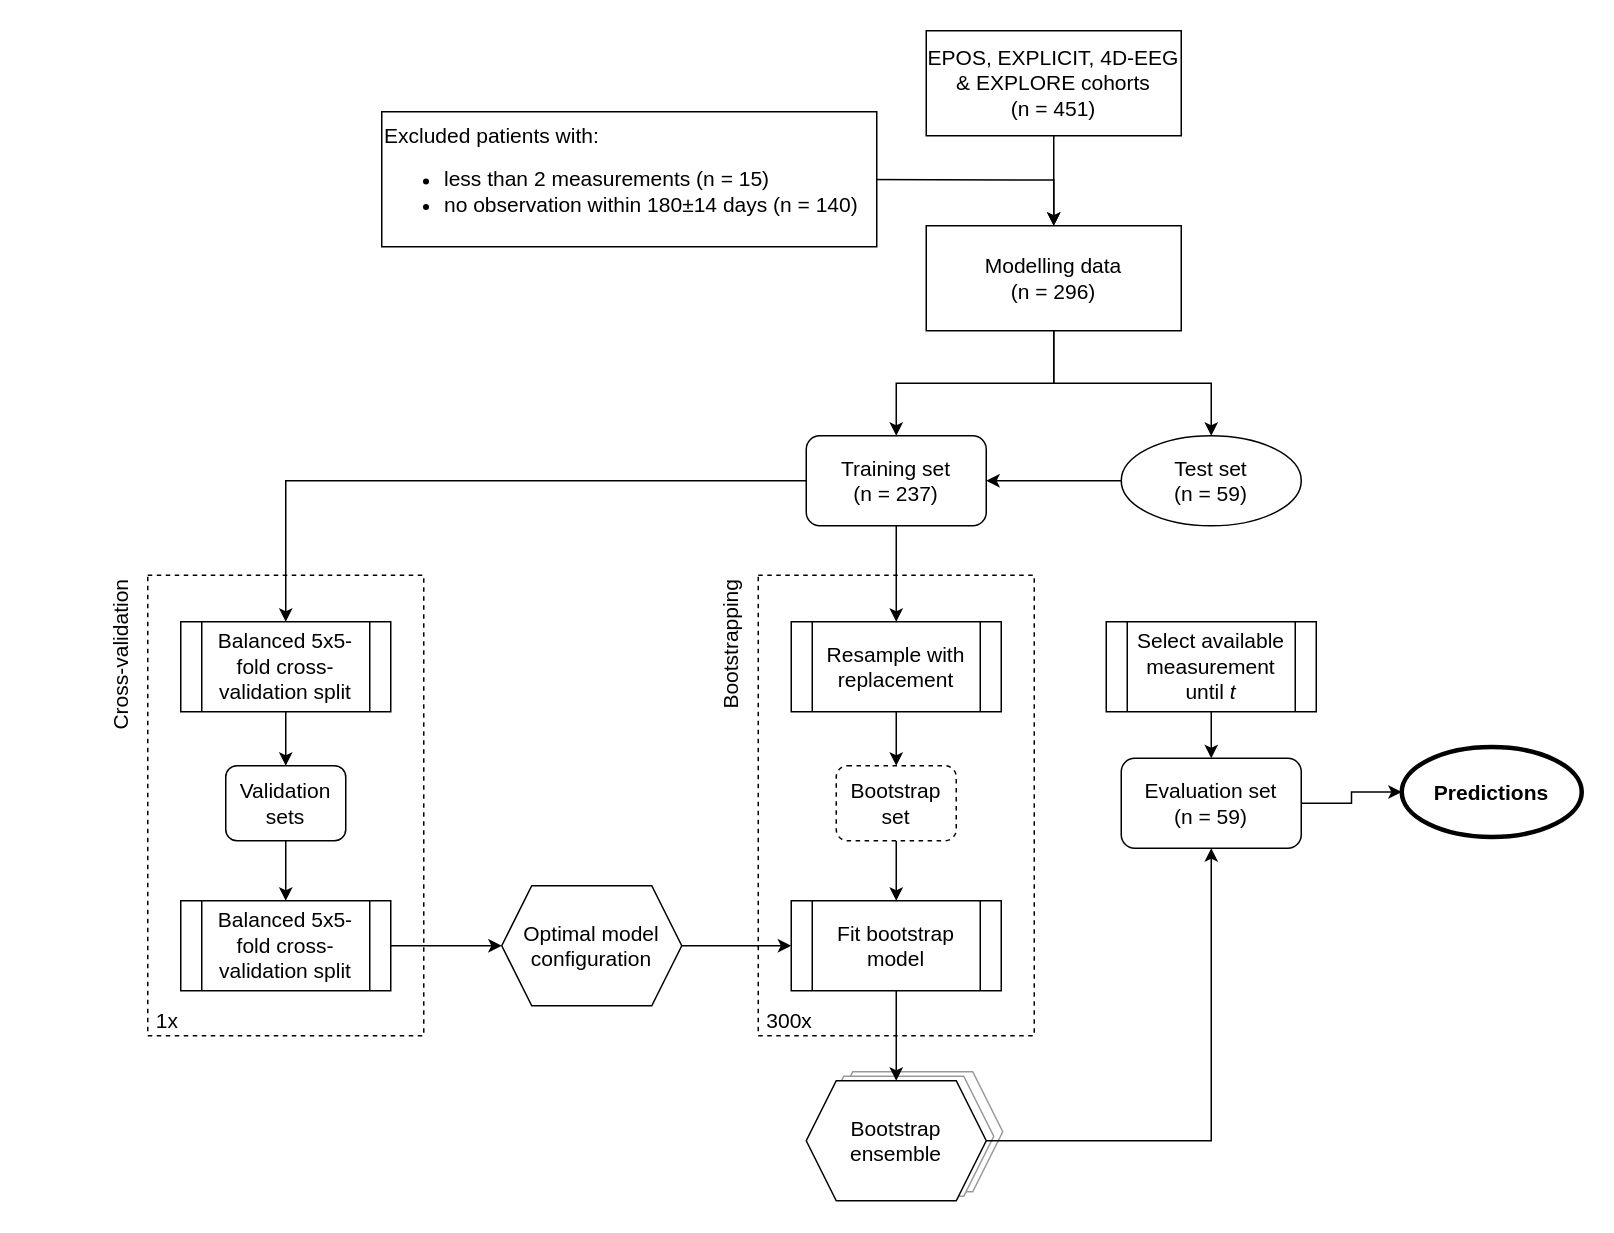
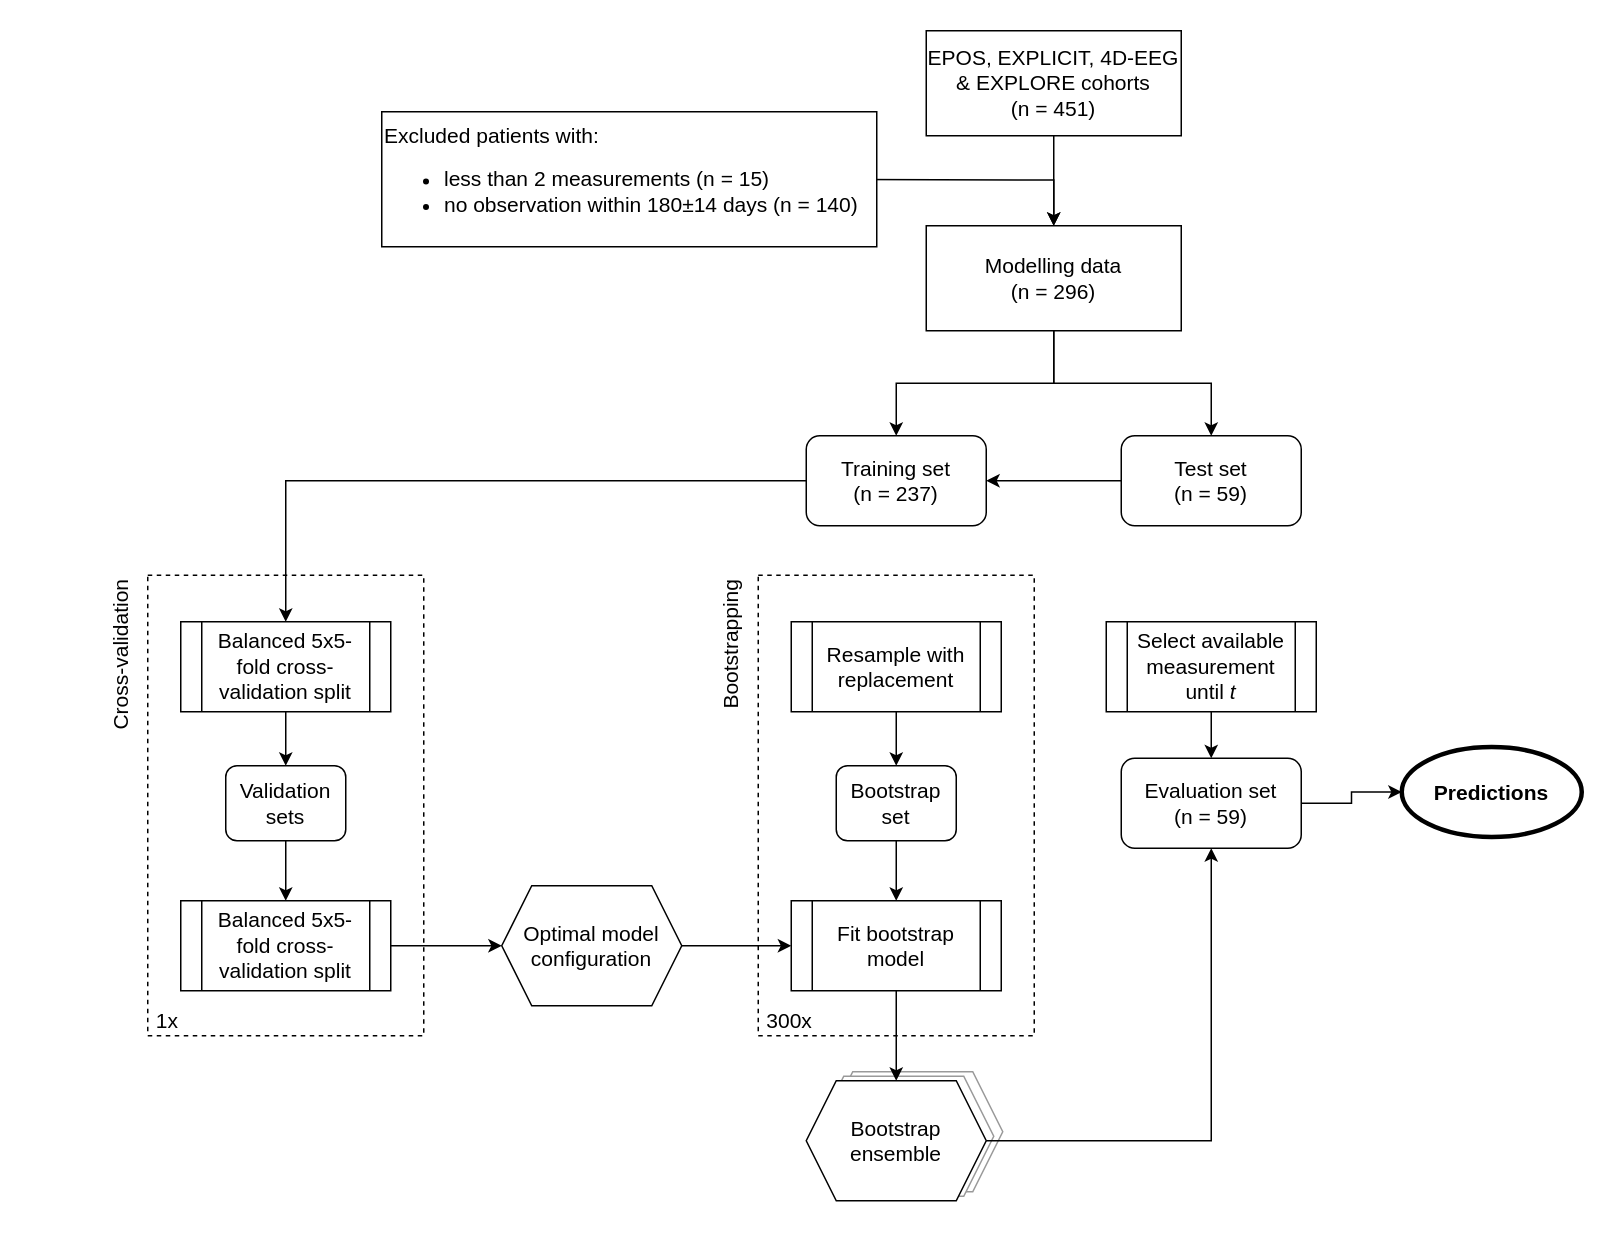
- <mxCell id="17" value="&lt;font style=&quot;font-size: 14px;&quot;&gt;Test set&lt;br&gt;(n = 59)&lt;/font&gt;" style="ellipse;whiteSpace=wrap;html=1;" vertex="1" parent="1"><mxGeometry x="747" y="290" width="120" height="60" as="geometry" /></mxCell>
+ <mxCell id="17" value="&lt;font style=&quot;font-size: 14px;&quot;&gt;Test set&lt;br&gt;(n = 59)&lt;/font&gt;" style="rounded=1;whiteSpace=wrap;html=1;" vertex="1" parent="1"><mxGeometry x="747" y="290" width="120" height="60" as="geometry" /></mxCell>
- <mxCell id="14" value="" style="edgeStyle=orthogonalEdgeStyle;rounded=0;orthogonalLoop=1;jettySize=auto;html=1;" edge="1" parent="1" source="15" target="29"><mxGeometry relative="1" as="geometry" /></mxCell>
- <mxCell id="31" value="&lt;font style=&quot;font-size: 14px;&quot;&gt;Bootstrap set&lt;br&gt;&lt;/font&gt;" style="rounded=1;whiteSpace=wrap;html=1;dashed=1;" vertex="1" parent="1"><mxGeometry x="557" y="510" width="80" height="50" as="geometry" /></mxCell>
+ <mxCell id="31" value="&lt;font style=&quot;font-size: 14px;&quot;&gt;Bootstrap set&lt;br&gt;&lt;/font&gt;" style="rounded=1;whiteSpace=wrap;html=1;" vertex="1" parent="1"><mxGeometry x="557" y="510" width="80" height="50" as="geometry" /></mxCell>
